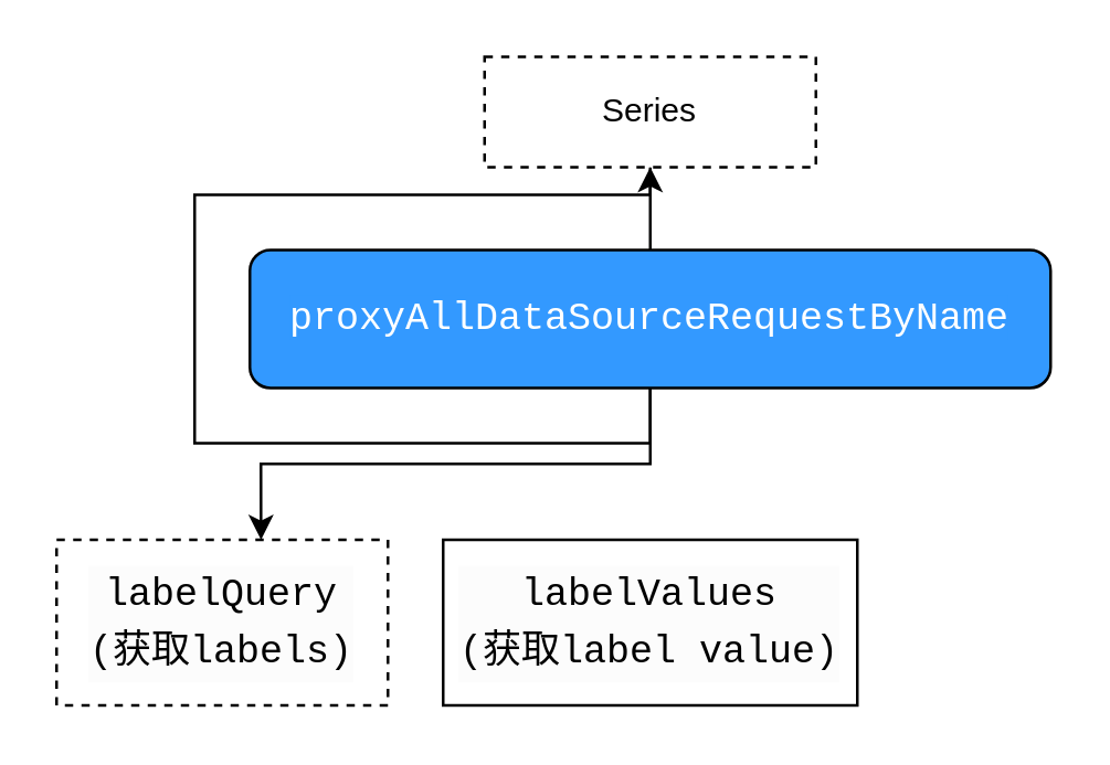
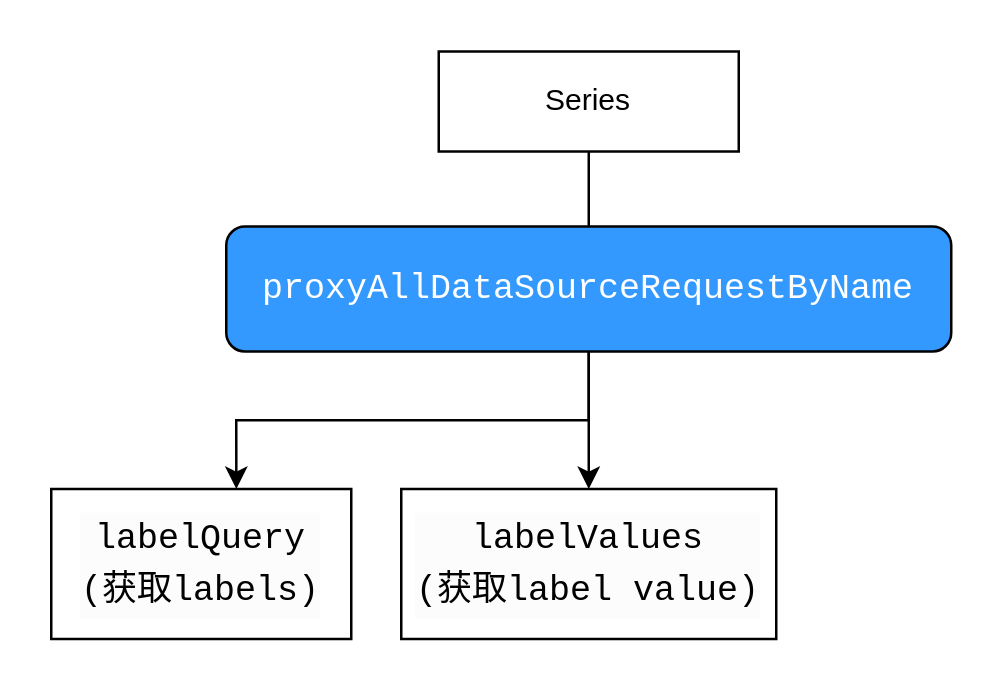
- <mxCell id="3" value="Series" style="whiteSpace=wrap;html=1;dashed=1;" parent="1" vertex="1"><mxGeometry x="175" y="20" width="120" height="40" as="geometry" /></mxCell>
+ <mxCell id="3" value="Series" style="whiteSpace=wrap;html=1;" parent="1" vertex="1"><mxGeometry x="175" y="20" width="120" height="40" as="geometry" /></mxCell>
- <mxCell id="4" style="edgeStyle=orthogonalEdgeStyle;rounded=0;orthogonalLoop=1;jettySize=auto;html=1;exitX=0.5;exitY=1;exitDx=0;exitDy=0;" edge="1" parent="1" source="6" target="3"><mxGeometry relative="1" as="geometry" /></mxCell>
+ <mxCell id="4" style="edgeStyle=orthogonalEdgeStyle;rounded=0;orthogonalLoop=1;jettySize=auto;html=1;exitX=0.5;exitY=1;exitDx=0;exitDy=0;entryX=0.5;entryY=0;entryDx=0;entryDy=0;" edge="1" parent="1" source="6" target="8"><mxGeometry relative="1" as="geometry" /></mxCell>
- <mxCell id="7" value="&lt;div style=&quot;background-color: rgb(252 , 252 , 252) ; font-family: &amp;#34;firacode&amp;#34; , &amp;#34;source code pro&amp;#34; , &amp;#34;menlo&amp;#34; , &amp;#34;monaco&amp;#34; , &amp;#34;courier new&amp;#34; , monospace , &amp;#34;menlo&amp;#34; , &amp;#34;monaco&amp;#34; , &amp;#34;courier new&amp;#34; , monospace ; font-size: 14px ; line-height: 21px&quot;&gt;labelQuery&lt;br&gt;(获取labels)&lt;/div&gt;" style="whiteSpace=wrap;html=1;dashed=1;" vertex="1" parent="1"><mxGeometry x="20" y="195" width="120" height="60" as="geometry" /></mxCell>
+ <mxCell id="7" value="&lt;div style=&quot;background-color: rgb(252 , 252 , 252) ; font-family: &amp;#34;firacode&amp;#34; , &amp;#34;source code pro&amp;#34; , &amp;#34;menlo&amp;#34; , &amp;#34;monaco&amp;#34; , &amp;#34;courier new&amp;#34; , monospace , &amp;#34;menlo&amp;#34; , &amp;#34;monaco&amp;#34; , &amp;#34;courier new&amp;#34; , monospace ; font-size: 14px ; line-height: 21px&quot;&gt;labelQuery&lt;br&gt;(获取labels)&lt;/div&gt;" style="whiteSpace=wrap;html=1;" vertex="1" parent="1"><mxGeometry x="20" y="195" width="120" height="60" as="geometry" /></mxCell>
